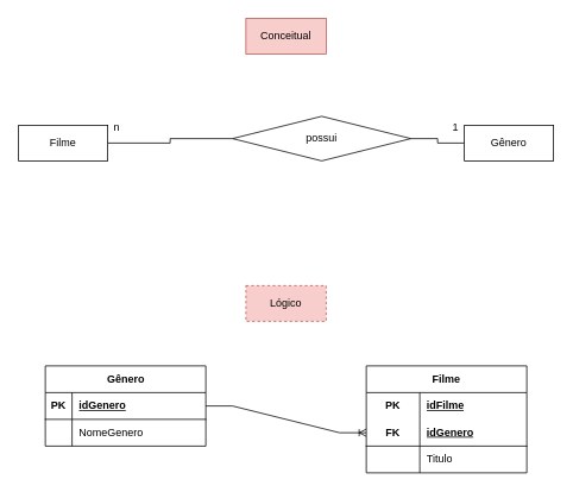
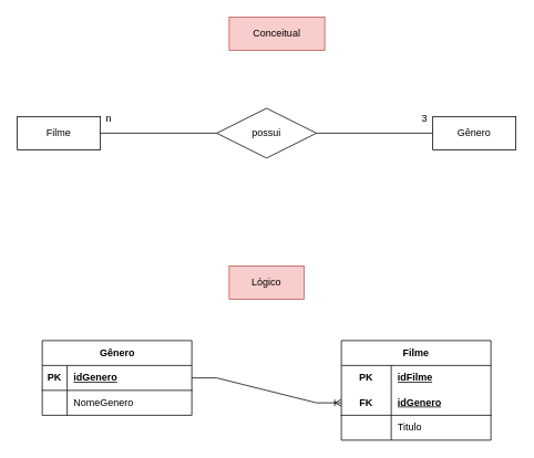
- <mxCell id="9" value="Conceitual" style="rounded=0;whiteSpace=wrap;html=1;fillColor=#f8cecc;strokeColor=#b85450;" vertex="1" parent="1"><mxGeometry x="275" y="20" width="90" height="40" as="geometry" /></mxCell>
+ <mxCell id="9" value="Conceitual" style="rounded=0;whiteSpace=wrap;html=1;fillColor=#f8cecc;strokeColor=#b85450;" vertex="1" parent="1"><mxGeometry x="275" y="20" width="115" height="40" as="geometry" /></mxCell>
- <mxCell id="7" value="1" style="text;html=1;align=center;verticalAlign=middle;resizable=0;points=[];autosize=1;strokeColor=none;fillColor=none;" parent="1" vertex="1"><mxGeometry x="495" y="128" width="30" height="30" as="geometry" /></mxCell>
+ <mxCell id="7" value="3" style="text;html=1;align=center;verticalAlign=middle;resizable=0;points=[];autosize=1;strokeColor=none;fillColor=none;" parent="1" vertex="1"><mxGeometry x="495" y="128" width="30" height="30" as="geometry" /></mxCell>
- <mxCell id="6" value="possui" style="shape=rhombus;perimeter=rhombusPerimeter;whiteSpace=wrap;html=1;align=center;" parent="1" vertex="1"><mxGeometry x="260" y="130" width="200" height="50" as="geometry" /></mxCell>
+ <mxCell id="6" value="possui" style="shape=rhombus;perimeter=rhombusPerimeter;whiteSpace=wrap;html=1;align=center;" parent="1" vertex="1"><mxGeometry x="260" y="130" width="120" height="60" as="geometry" /></mxCell>
- <mxCell id="10" value="Lógico" style="rounded=0;whiteSpace=wrap;html=1;fillColor=#f8cecc;strokeColor=#b85450;dashed=1;" vertex="1" parent="1"><mxGeometry x="275" y="320" width="90" height="40" as="geometry" /></mxCell>
+ <mxCell id="10" value="Lógico" style="rounded=0;whiteSpace=wrap;html=1;fillColor=#f8cecc;strokeColor=#b85450;" vertex="1" parent="1"><mxGeometry x="275" y="320" width="90" height="40" as="geometry" /></mxCell>
